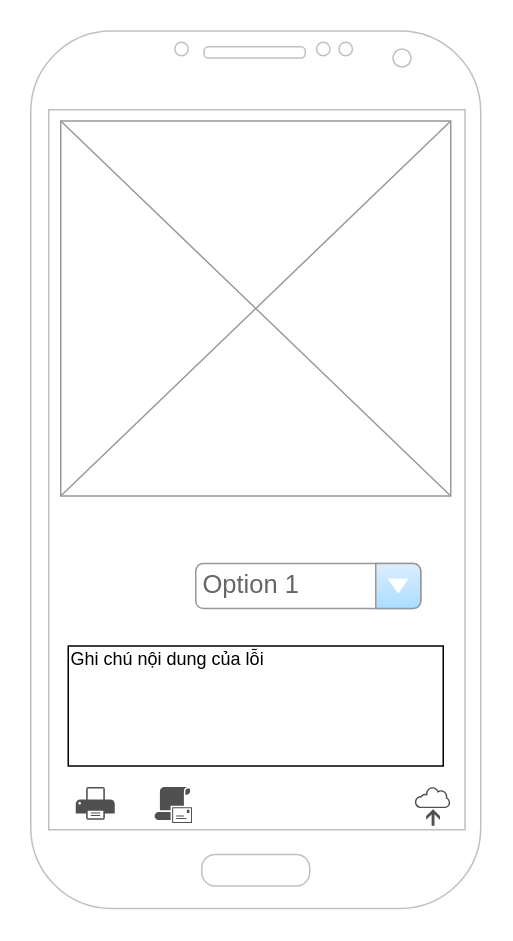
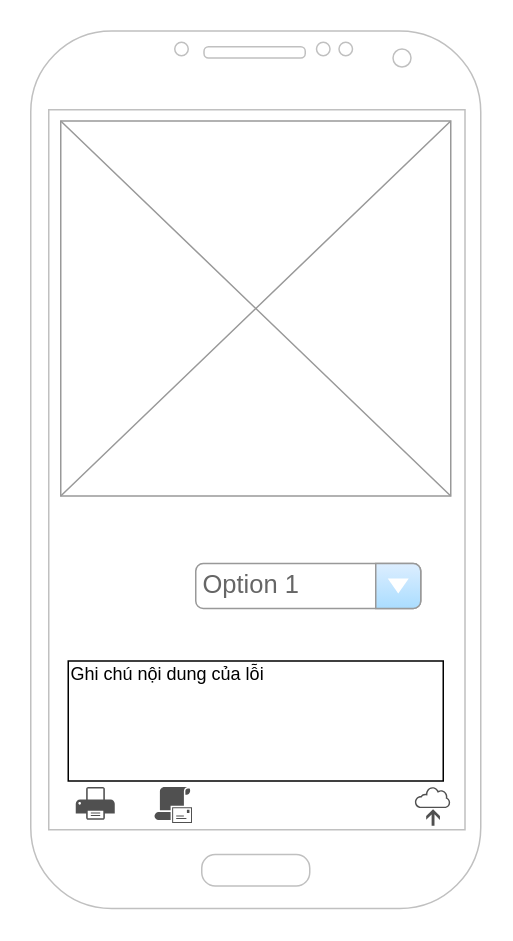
- <mxCell id="8" value="Ghi chú nội dung của lỗi" style="text;spacingTop=-5;whiteSpace=wrap;html=1;align=left;fontSize=12;fontFamily=Helvetica;fillColor=none;strokeColor=default;" vertex="1" parent="1"><mxGeometry x="45" y="430" width="250" height="80" as="geometry" /></mxCell>
+ <mxCell id="8" value="Ghi chú nội dung của lỗi" style="text;spacingTop=-5;whiteSpace=wrap;html=1;align=left;fontSize=12;fontFamily=Helvetica;fillColor=none;strokeColor=default;" vertex="1" parent="1"><mxGeometry x="45" y="440" width="250" height="80" as="geometry" /></mxCell>
